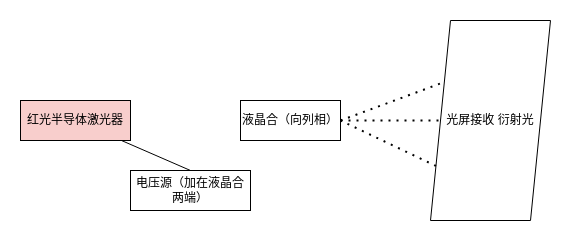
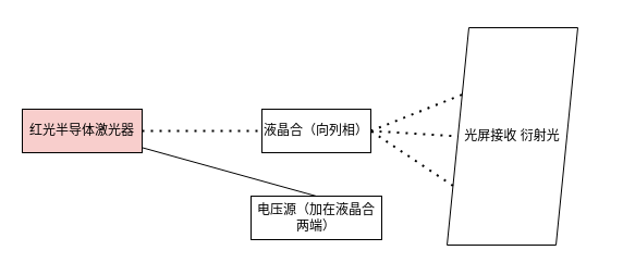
+ <mxCell id="3" value="" style="endArrow=none;dashed=1;html=1;dashPattern=1 3;strokeWidth=2;rounded=0;exitX=1;exitY=0.5;exitDx=0;exitDy=0;entryX=0;entryY=0.5;entryDx=0;entryDy=0;" edge="1" parent="1" source="2" target="4"><mxGeometry width="50" height="50" relative="1" as="geometry"><mxPoint x="190" y="120" as="sourcePoint" /><mxPoint x="270" y="120" as="targetPoint" /></mxGeometry></mxCell>
- <mxCell id="5" value="光屏接收 衍射光" style="shape=parallelogram;perimeter=parallelogramPerimeter;whiteSpace=wrap;html=1;fixedSize=1;" vertex="1" parent="1"><mxGeometry x="430" y="20" width="120" height="200" as="geometry" /></mxCell>
+ <mxCell id="5" value="光屏接收 衍射光" style="shape=parallelogram;perimeter=parallelogramPerimeter;whiteSpace=wrap;html=1;fixedSize=1;" vertex="1" parent="1"><mxGeometry x="410" y="25" width="120" height="200" as="geometry" /></mxCell>
- <mxCell id="10" value="电压源（加在液晶合两端）" style="rounded=0;whiteSpace=wrap;html=1;" vertex="1" parent="1"><mxGeometry x="130" y="170" width="120" height="40" as="geometry" /></mxCell>
+ <mxCell id="10" value="电压源（加在液晶合两端）" style="rounded=0;whiteSpace=wrap;html=1;" vertex="1" parent="1"><mxGeometry x="230" y="180" width="120" height="40" as="geometry" /></mxCell>
